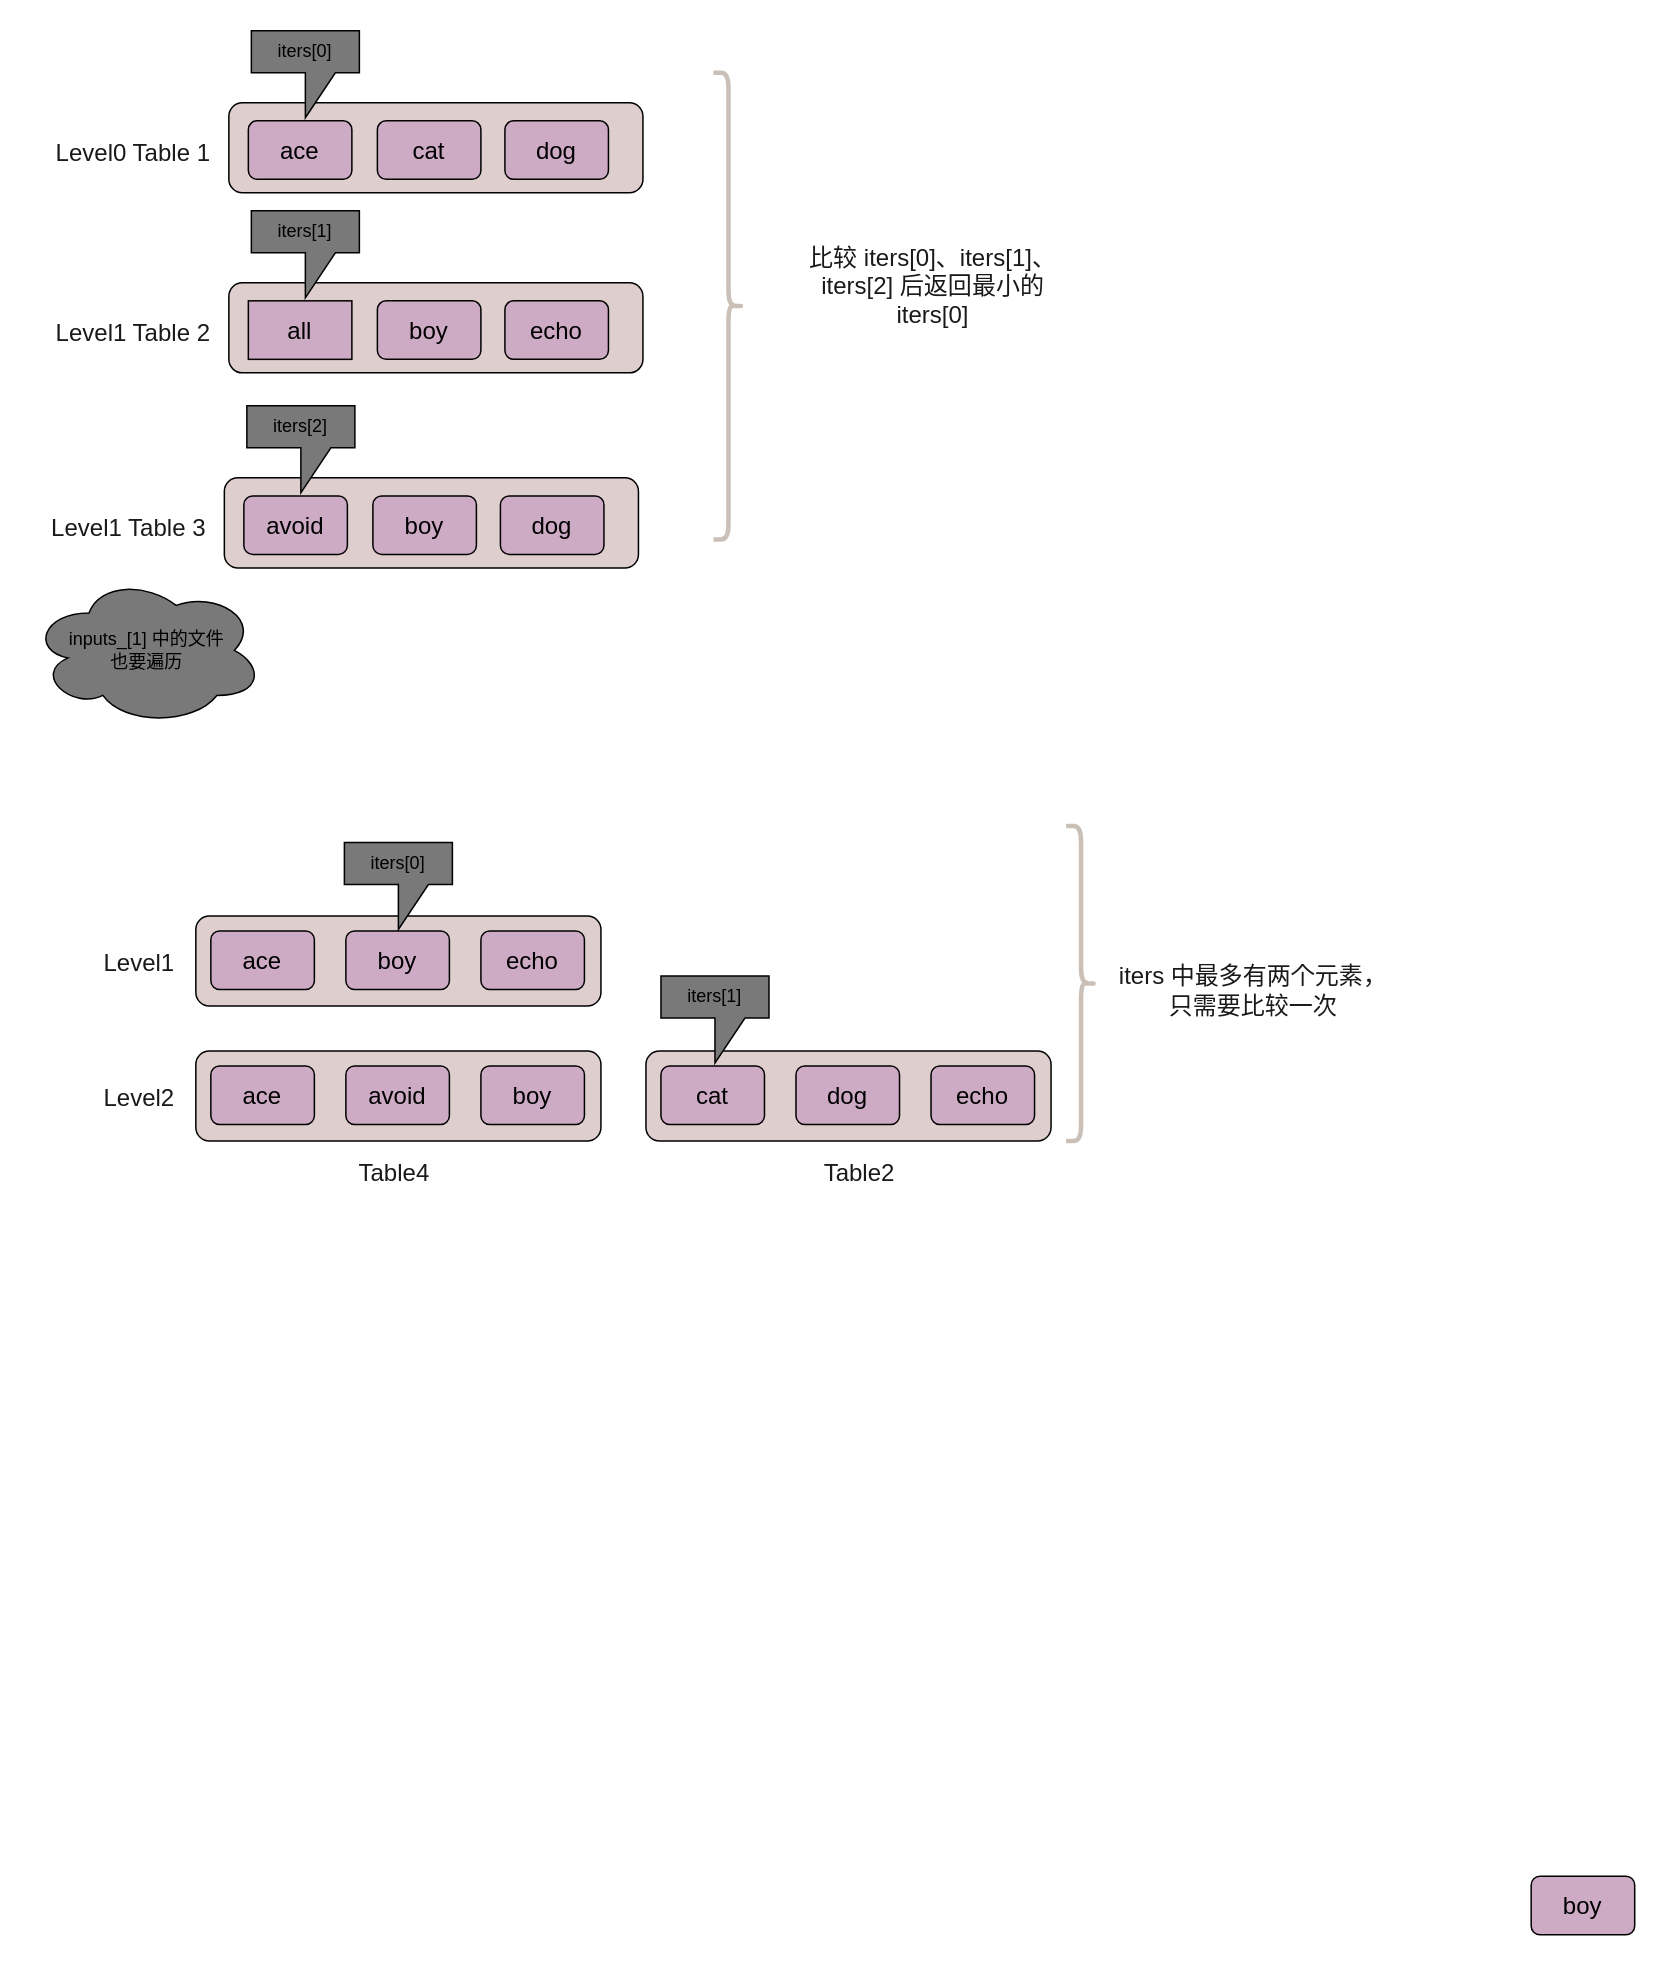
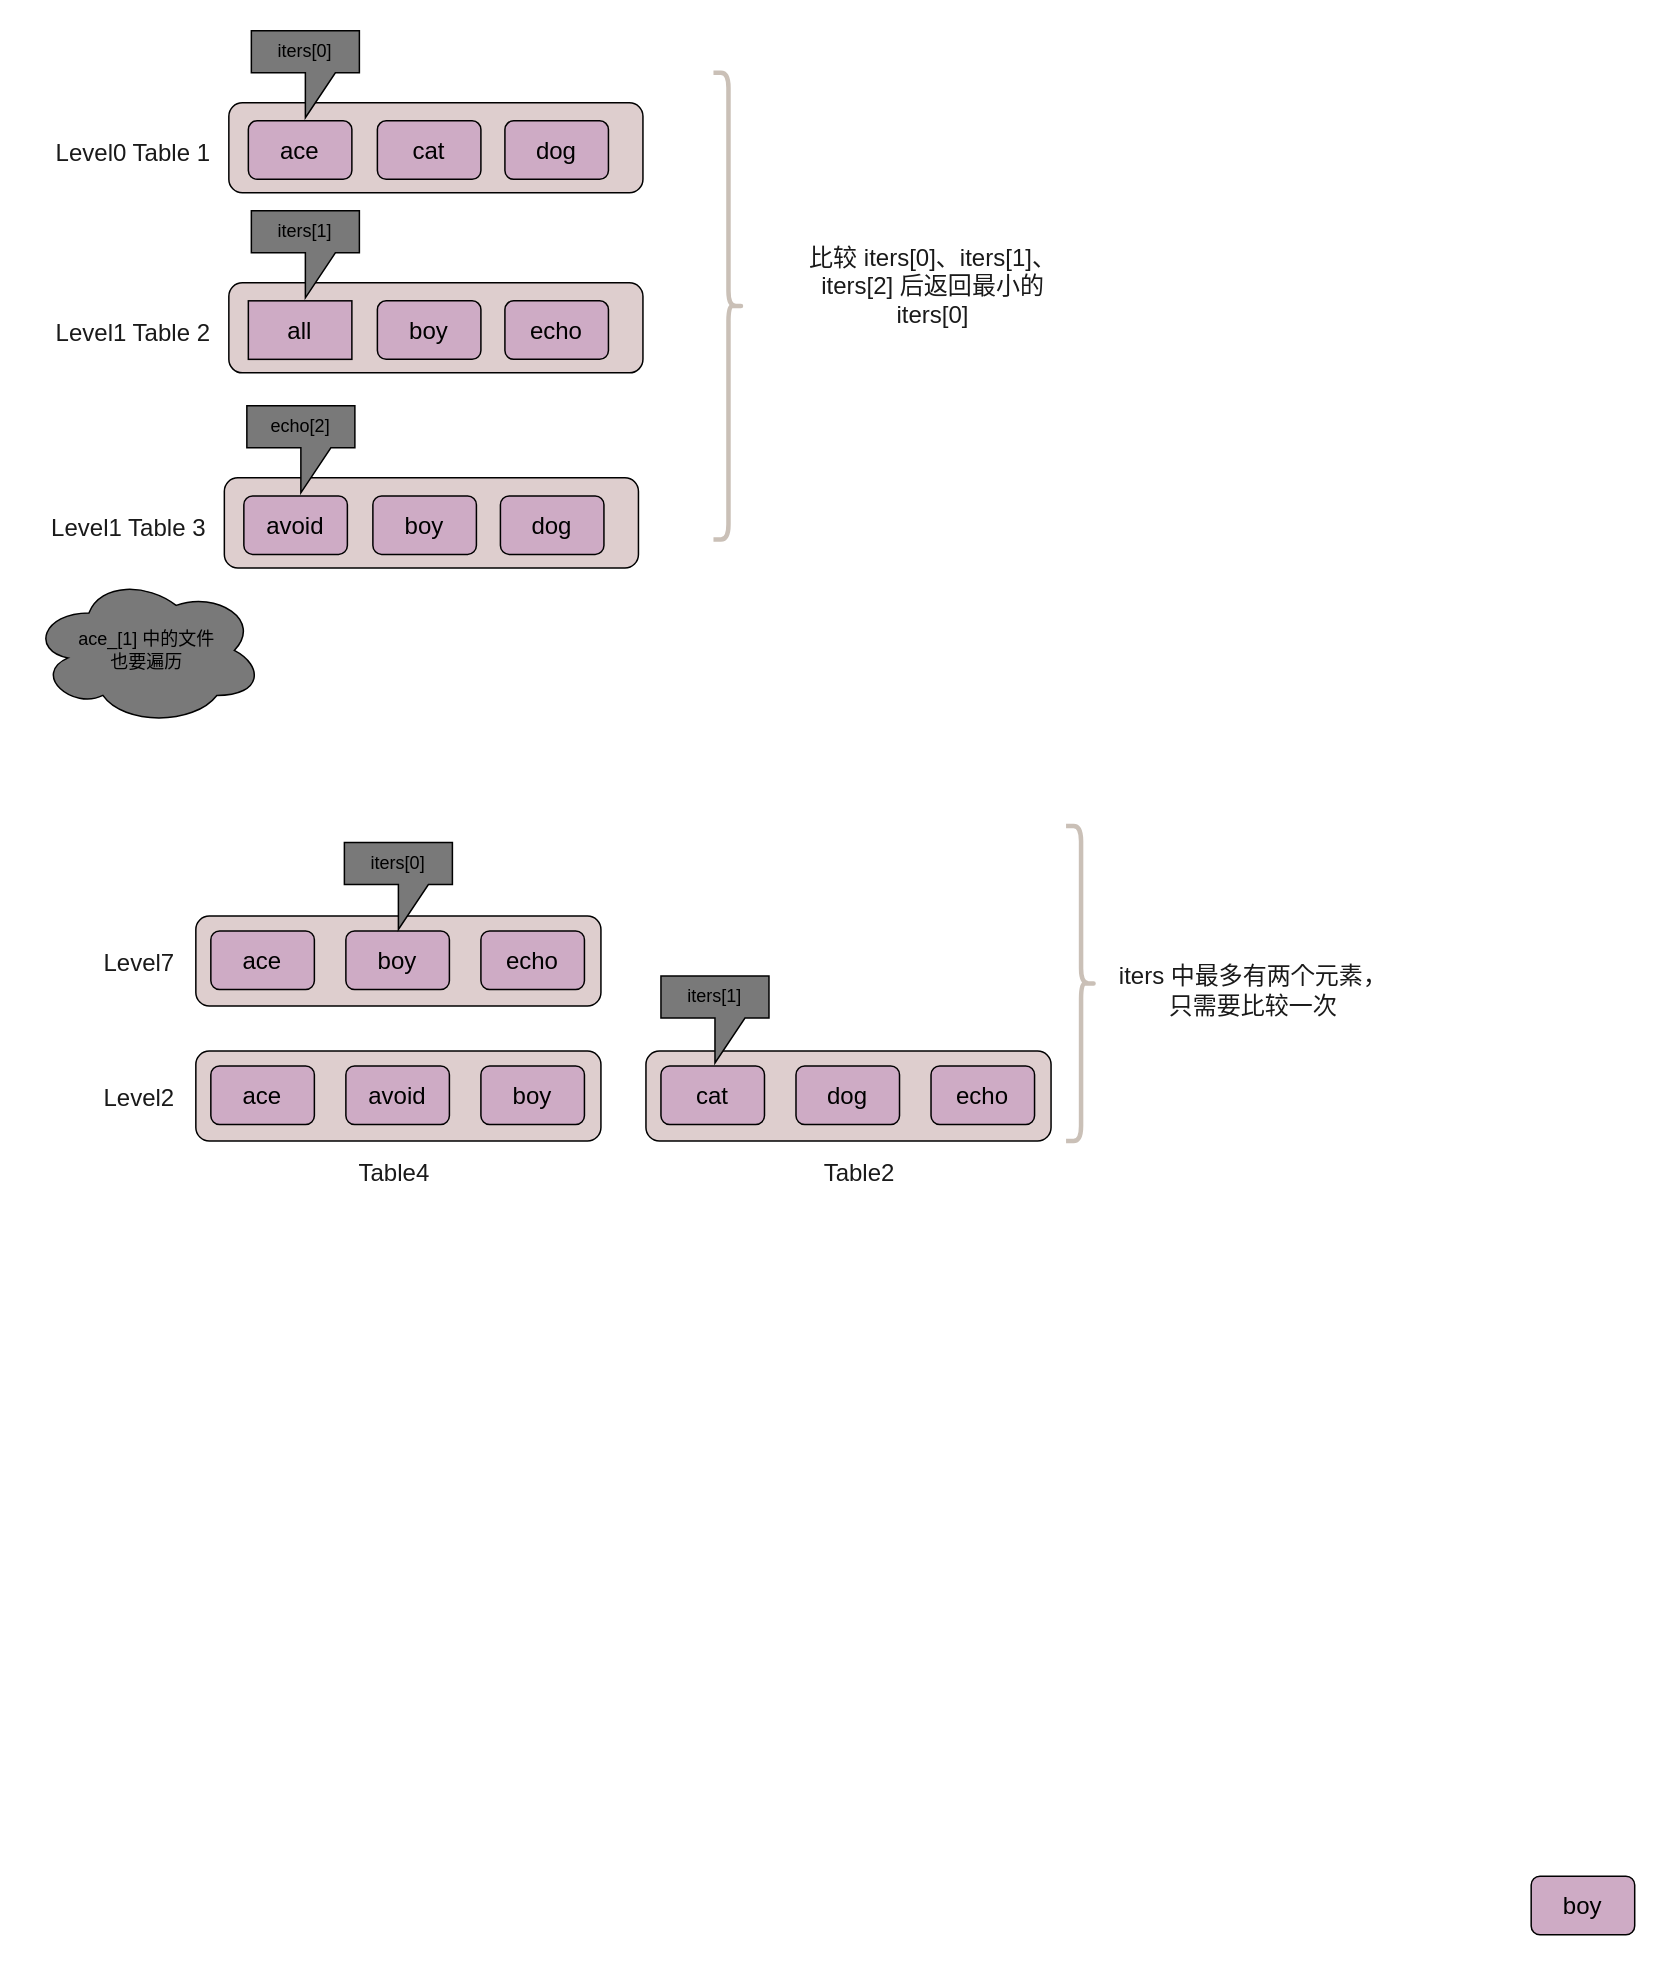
- <mxCell id="20" value="iters[2]" style="shape=callout;whiteSpace=wrap;html=1;perimeter=calloutPerimeter;fillColor=#797979;" parent="1" vertex="1"><mxGeometry x="164" y="270" width="72" height="58" as="geometry" /></mxCell>
+ <mxCell id="20" value="echo[2]" style="shape=callout;whiteSpace=wrap;html=1;perimeter=calloutPerimeter;fillColor=#797979;" parent="1" vertex="1"><mxGeometry x="164" y="270" width="72" height="58" as="geometry" /></mxCell>
- <mxCell id="21" value="inputs_[1] 中的文件&lt;br&gt;也要遍历" style="ellipse;shape=cloud;whiteSpace=wrap;html=1;fillColor=#797979;" parent="1" vertex="1"><mxGeometry x="20" y="383" width="155" height="100" as="geometry" /></mxCell>
+ <mxCell id="21" value="ace_[1] 中的文件&lt;br&gt;也要遍历" style="ellipse;shape=cloud;whiteSpace=wrap;html=1;fillColor=#797979;" parent="1" vertex="1"><mxGeometry x="20" y="383" width="155" height="100" as="geometry" /></mxCell>
- <mxCell id="35" value="&lt;font style=&quot;font-size: 16px;&quot; color=&quot;#1a1a1a&quot;&gt;Level1&lt;/font&gt;" style="text;html=1;strokeColor=none;fillColor=none;align=center;verticalAlign=middle;whiteSpace=wrap;rounded=0;strokeWidth=3;" vertex="1" parent="1"><mxGeometry x="40" y="620" width="105" height="41" as="geometry" /></mxCell>
+ <mxCell id="35" value="&lt;font style=&quot;font-size: 16px;&quot; color=&quot;#1a1a1a&quot;&gt;Level7&lt;/font&gt;" style="text;html=1;strokeColor=none;fillColor=none;align=center;verticalAlign=middle;whiteSpace=wrap;rounded=0;strokeWidth=3;" vertex="1" parent="1"><mxGeometry x="40" y="620" width="105" height="41" as="geometry" /></mxCell>
